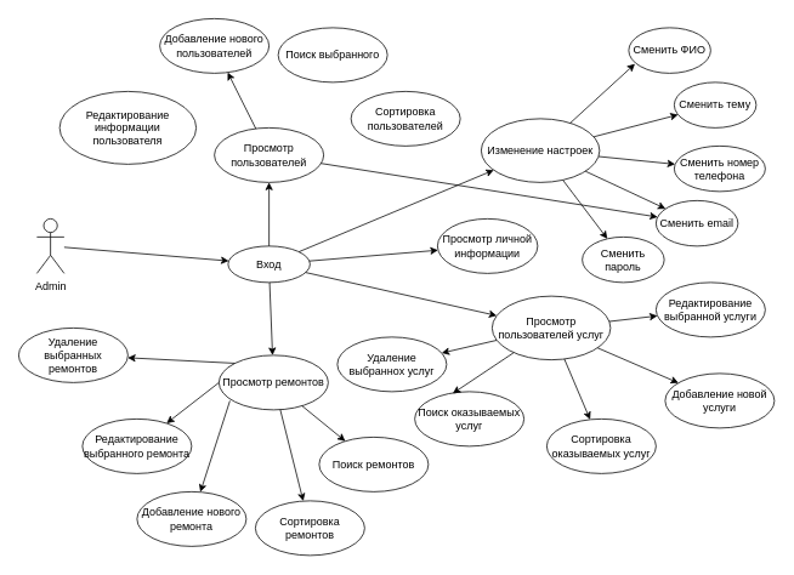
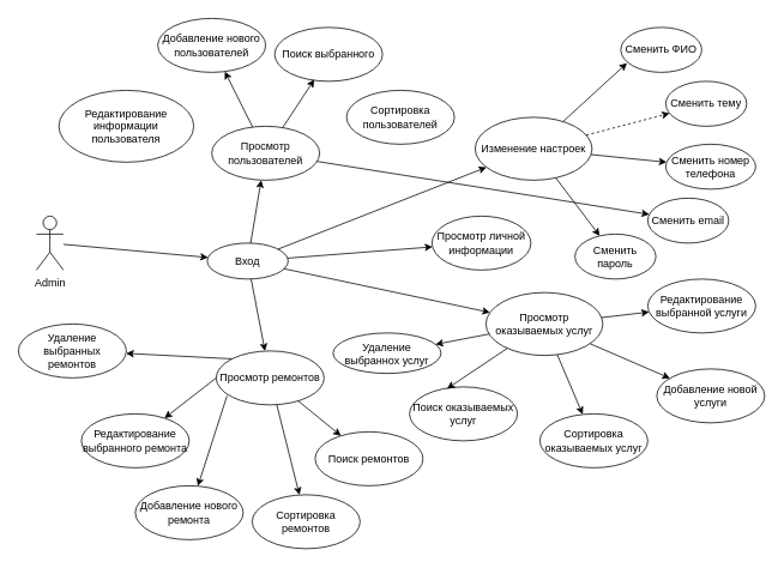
+ <mxCell id="50" value="" style="endArrow=classic;html=1;entryX=0.367;entryY=0.967;entryDx=0;entryDy=0;entryPerimeter=0;" edge="1" parent="1" source="44" target="47"><mxGeometry width="50" height="50" relative="1" as="geometry"><mxPoint x="250" y="-20" as="sourcePoint" /><mxPoint x="130" y="30" as="targetPoint" /></mxGeometry></mxCell>
- <mxCell id="19" value="" style="endArrow=classic;html=1;" edge="1" parent="1" source="7" target="13"><mxGeometry width="50" height="50" relative="1" as="geometry"><mxPoint x="544.816" y="149.184" as="sourcePoint" /><mxPoint x="589" y="105" as="targetPoint" /></mxGeometry></mxCell>
+ <mxCell id="19" value="" style="endArrow=classic;html=1;dashed=1;" edge="1" parent="1" source="7" target="13"><mxGeometry width="50" height="50" relative="1" as="geometry"><mxPoint x="544.816" y="149.184" as="sourcePoint" /><mxPoint x="589" y="105" as="targetPoint" /></mxGeometry></mxCell>
- <mxCell id="21" value="" style="endArrow=classic;html=1;" edge="1" parent="1" source="7" target="15"><mxGeometry width="50" height="50" relative="1" as="geometry"><mxPoint x="573.448" y="194.154" as="sourcePoint" /><mxPoint x="634.032" y="209.07" as="targetPoint" /></mxGeometry></mxCell>
- <mxCell id="3" value="Вход" style="ellipse;whiteSpace=wrap;html=1;" vertex="1" parent="1"><mxGeometry x="250" y="270" width="90" height="40" as="geometry" /></mxCell>
+ <mxCell id="3" value="Вход" style="ellipse;whiteSpace=wrap;html=1;" vertex="1" parent="1"><mxGeometry x="230" y="270" width="90" height="40" as="geometry" /></mxCell>
- <mxCell id="23" value="Просмотр пользователей услуг" style="ellipse;whiteSpace=wrap;html=1;" vertex="1" parent="1"><mxGeometry x="540" y="325" width="130" height="70" as="geometry" /></mxCell>
+ <mxCell id="23" value="Просмотр оказываемых услуг" style="ellipse;whiteSpace=wrap;html=1;" vertex="1" parent="1"><mxGeometry x="540" y="325" width="130" height="70" as="geometry" /></mxCell>
- <mxCell id="36" value="&lt;div&gt;Удаление выбраннох услуг&lt;/div&gt;" style="ellipse;whiteSpace=wrap;html=1;" vertex="1" parent="1"><mxGeometry x="370" y="370" width="120" height="60" as="geometry" /></mxCell>
+ <mxCell id="36" value="&lt;div&gt;Удаление выбраннох услуг&lt;/div&gt;" style="ellipse;whiteSpace=wrap;html=1;" vertex="1" parent="1"><mxGeometry x="370" y="370" width="120" height="45" as="geometry" /></mxCell>
